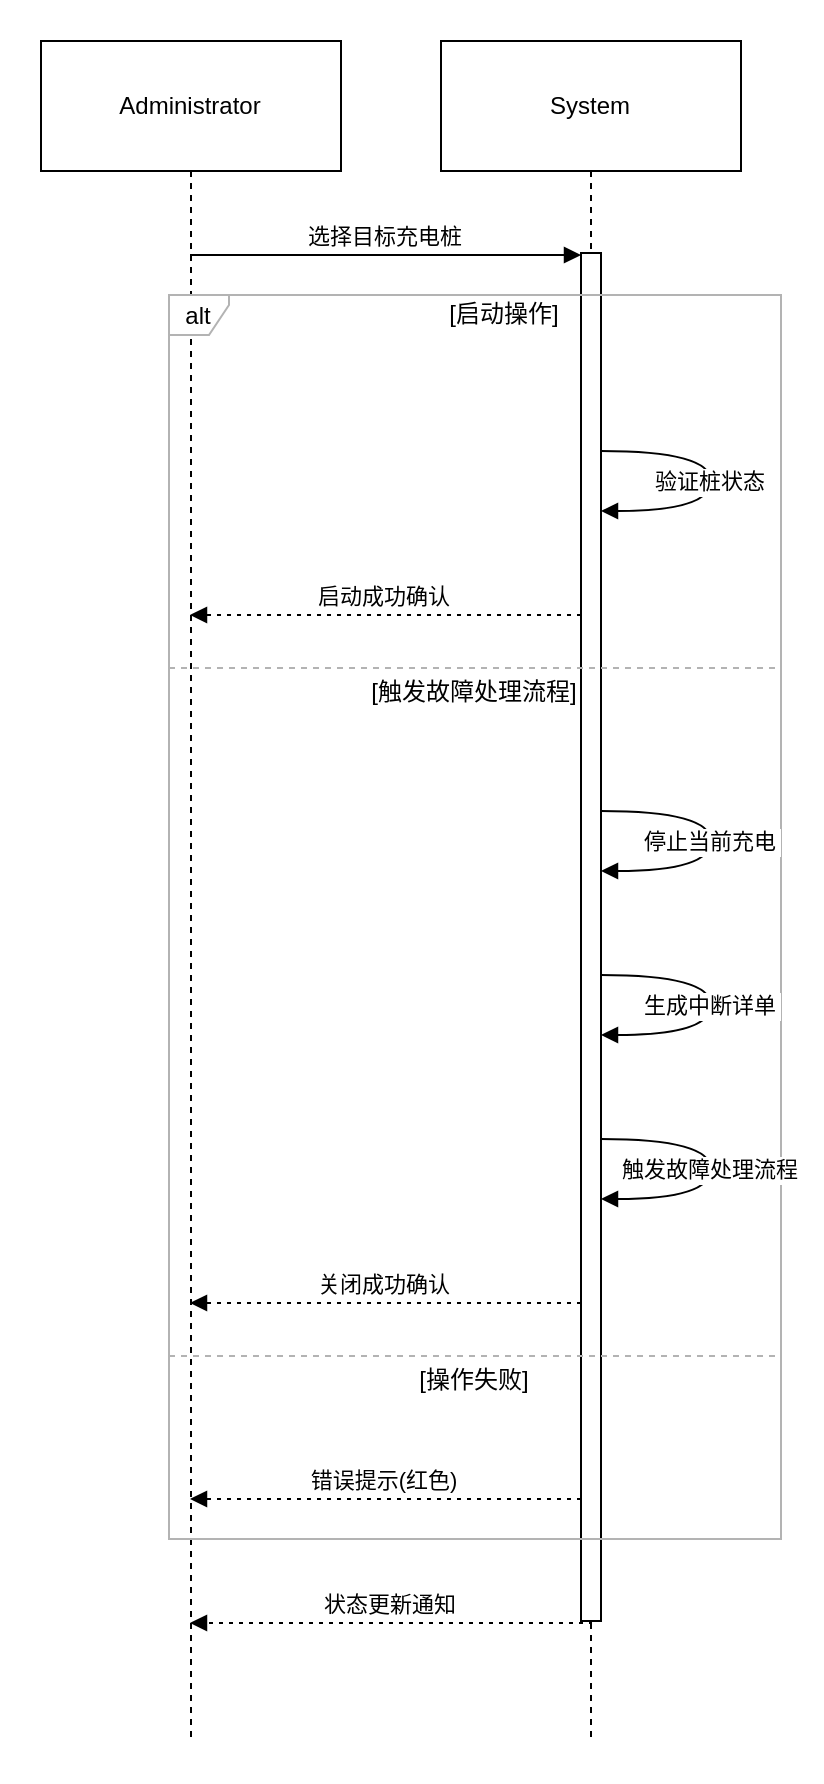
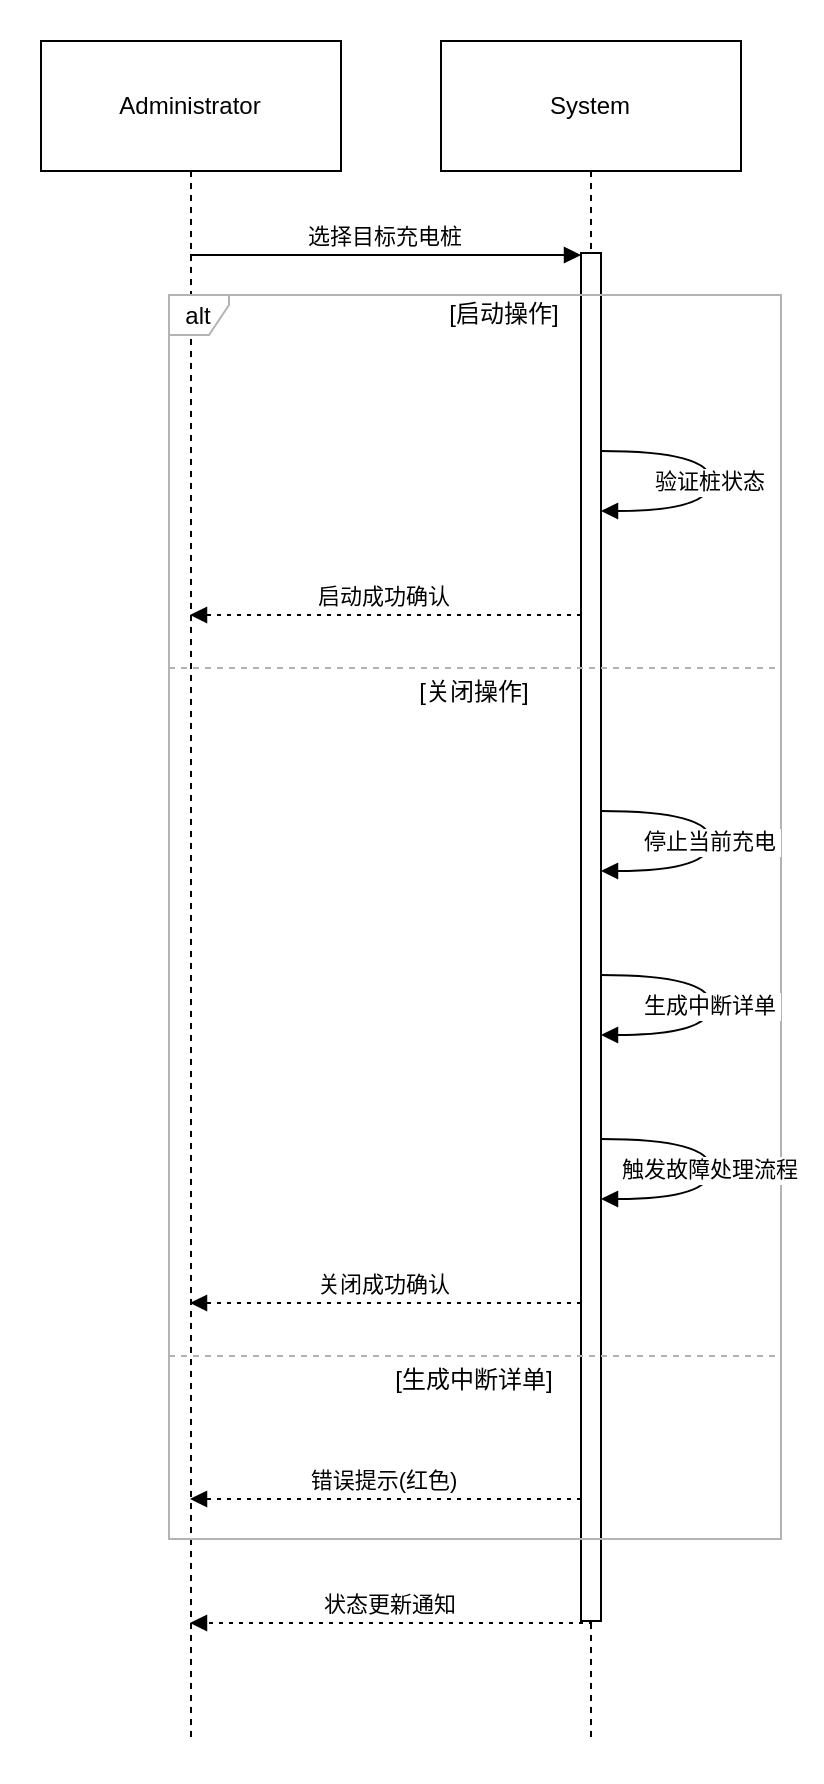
- <mxCell id="7" value="[触发故障处理流程]" style="shape=line;dashed=1;whiteSpace=wrap;verticalAlign=top;labelPosition=center;verticalLabelPosition=middle;align=center;strokeColor=#B3B3B3;" vertex="1" parent="5"><mxGeometry y="185" width="306" height="3" as="geometry" /></mxCell>
+ <mxCell id="7" value="[关闭操作]" style="shape=line;dashed=1;whiteSpace=wrap;verticalAlign=top;labelPosition=center;verticalLabelPosition=middle;align=center;strokeColor=#B3B3B3;" vertex="1" parent="5"><mxGeometry y="185" width="306" height="3" as="geometry" /></mxCell>
- <mxCell id="8" value="[操作失败]" style="shape=line;dashed=1;whiteSpace=wrap;verticalAlign=top;labelPosition=center;verticalLabelPosition=middle;align=center;strokeColor=#B3B3B3;" vertex="1" parent="5"><mxGeometry y="529" width="306" height="3" as="geometry" /></mxCell>
+ <mxCell id="8" value="[生成中断详单]" style="shape=line;dashed=1;whiteSpace=wrap;verticalAlign=top;labelPosition=center;verticalLabelPosition=middle;align=center;strokeColor=#B3B3B3;" vertex="1" parent="5"><mxGeometry y="529" width="306" height="3" as="geometry" /></mxCell>
